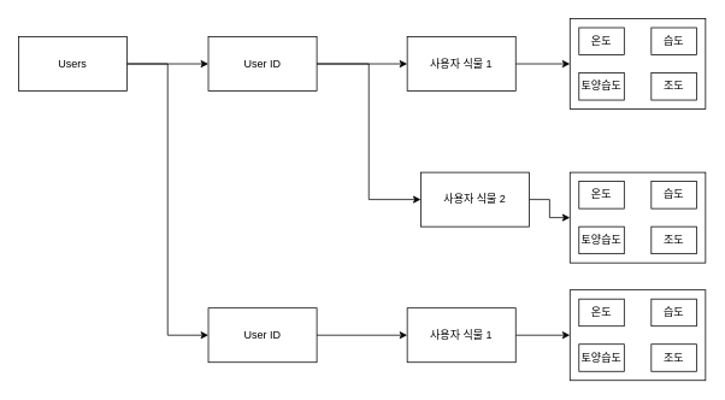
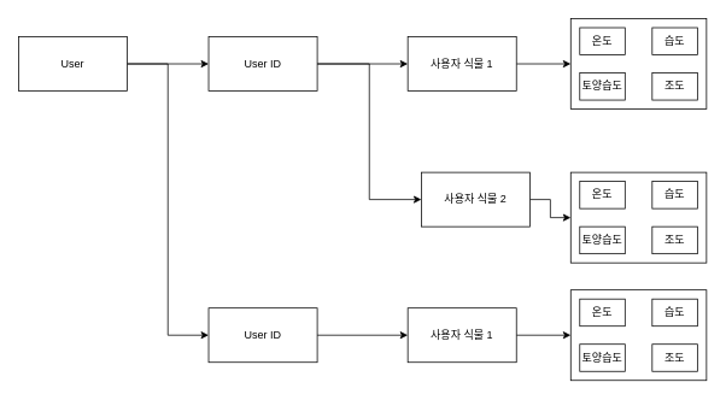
- <mxCell id="5" value="Users" style="rounded=0;whiteSpace=wrap;html=1;" vertex="1" parent="1"><mxGeometry x="20" y="40" width="120" height="60" as="geometry" /></mxCell>
+ <mxCell id="5" value="User" style="rounded=0;whiteSpace=wrap;html=1;" vertex="1" parent="1"><mxGeometry x="20" y="40" width="120" height="60" as="geometry" /></mxCell>
